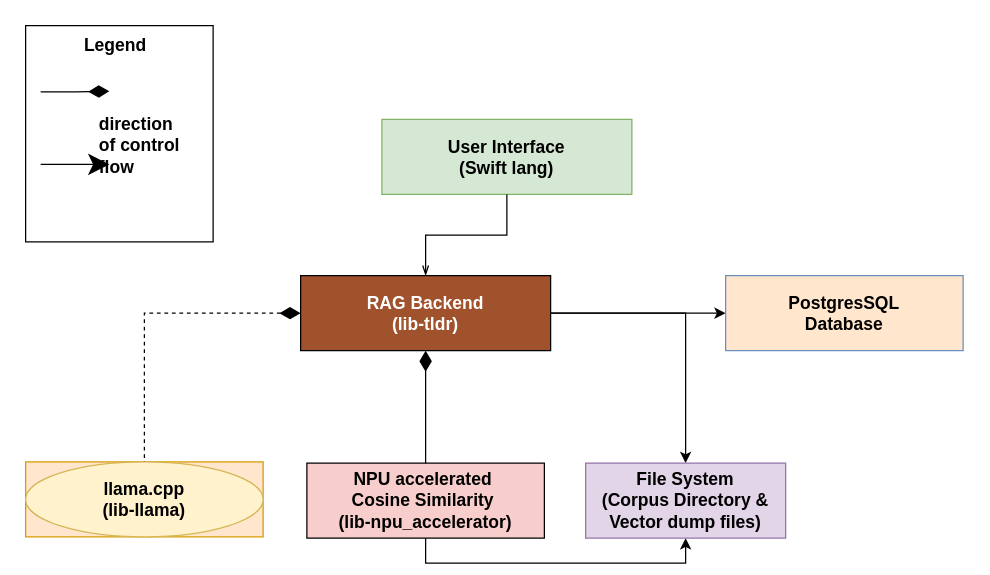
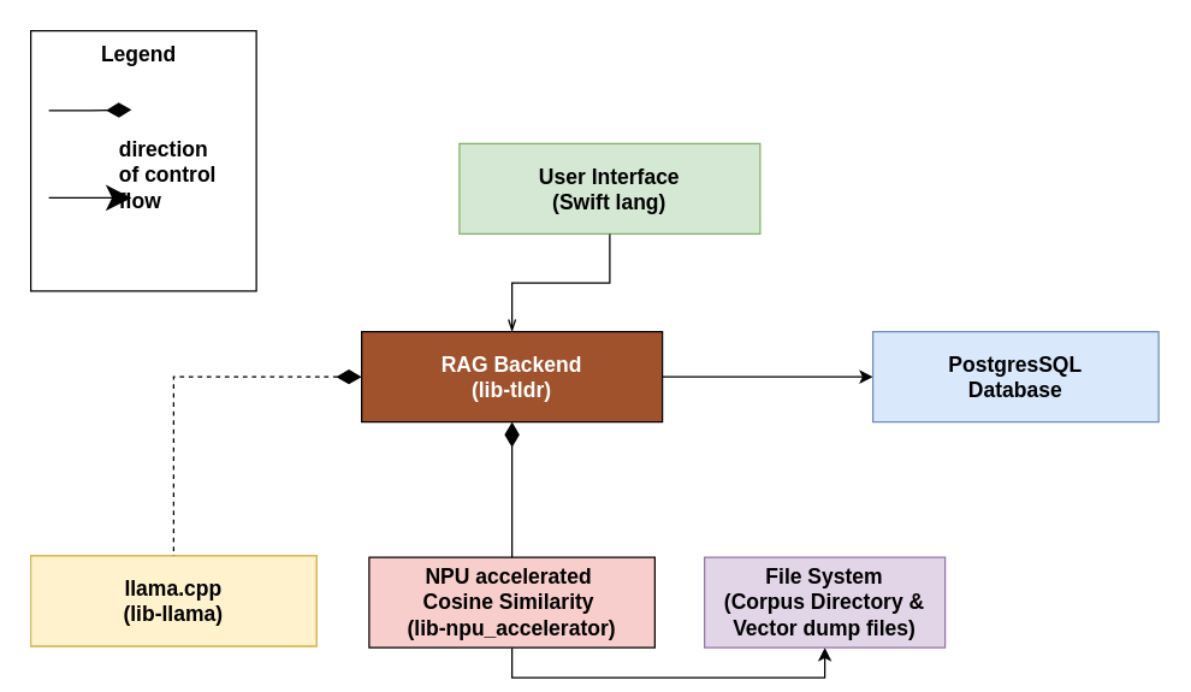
- <mxCell id="11" value="&lt;div style=&quot;font-size: 14px;&quot;&gt;PostgresSQL&lt;/div&gt;&lt;div style=&quot;font-size: 14px;&quot;&gt;Database&lt;/div&gt;" style="rounded=0;whiteSpace=wrap;html=1;container=0;fontStyle=1;fontSize=14;fillColor=#ffe6cc;strokeColor=#6c8ebf;" parent="1" vertex="1"><mxGeometry x="580" y="220" width="190" height="60" as="geometry" /></mxCell>
+ <mxCell id="11" value="&lt;div style=&quot;font-size: 14px;&quot;&gt;PostgresSQL&lt;/div&gt;&lt;div style=&quot;font-size: 14px;&quot;&gt;Database&lt;/div&gt;" style="rounded=0;whiteSpace=wrap;html=1;container=0;fontStyle=1;fontSize=14;fillColor=#dae8fc;strokeColor=#6c8ebf;" parent="1" vertex="1"><mxGeometry x="580" y="220" width="190" height="60" as="geometry" /></mxCell>
- <mxCell id="4" style="edgeStyle=orthogonalEdgeStyle;rounded=0;orthogonalLoop=1;jettySize=auto;html=1;exitX=1;exitY=0.5;exitDx=0;exitDy=0;entryX=0.5;entryY=0;entryDx=0;entryDy=0;fontStyle=1;fontSize=14;" parent="1" source="6" target="12" edge="1"><mxGeometry relative="1" as="geometry" /></mxCell>
- <mxCell id="13" value="llama.cpp&lt;br style=&quot;font-size: 14px;&quot;&gt;(lib-llama)" style="ellipse;whiteSpace=wrap;html=1;fontStyle=1;fontSize=14;fillColor=#fff2cc;strokeColor=#d6b656;" parent="1" vertex="1"><mxGeometry x="20" y="369" width="190" height="60" as="geometry" /></mxCell>
+ <mxCell id="13" value="llama.cpp&lt;br style=&quot;font-size: 14px;&quot;&gt;(lib-llama)" style="rounded=0;whiteSpace=wrap;html=1;fontStyle=1;fontSize=14;fillColor=#fff2cc;strokeColor=#d6b656;" parent="1" vertex="1"><mxGeometry x="20" y="369" width="190" height="60" as="geometry" /></mxCell>
